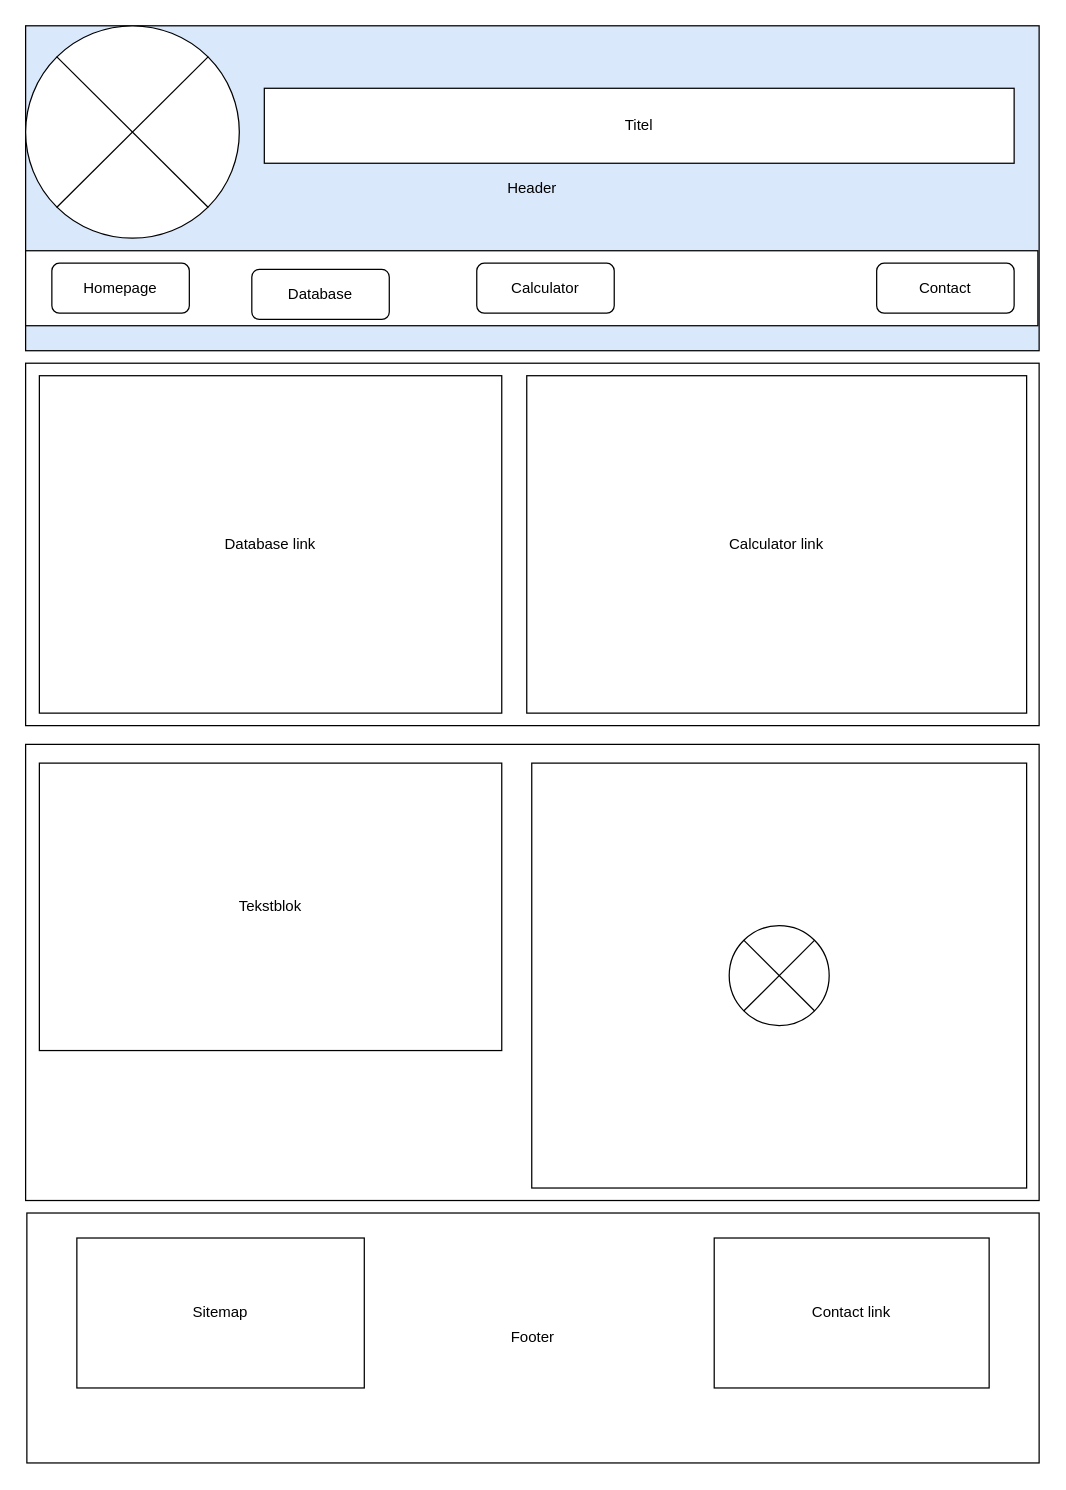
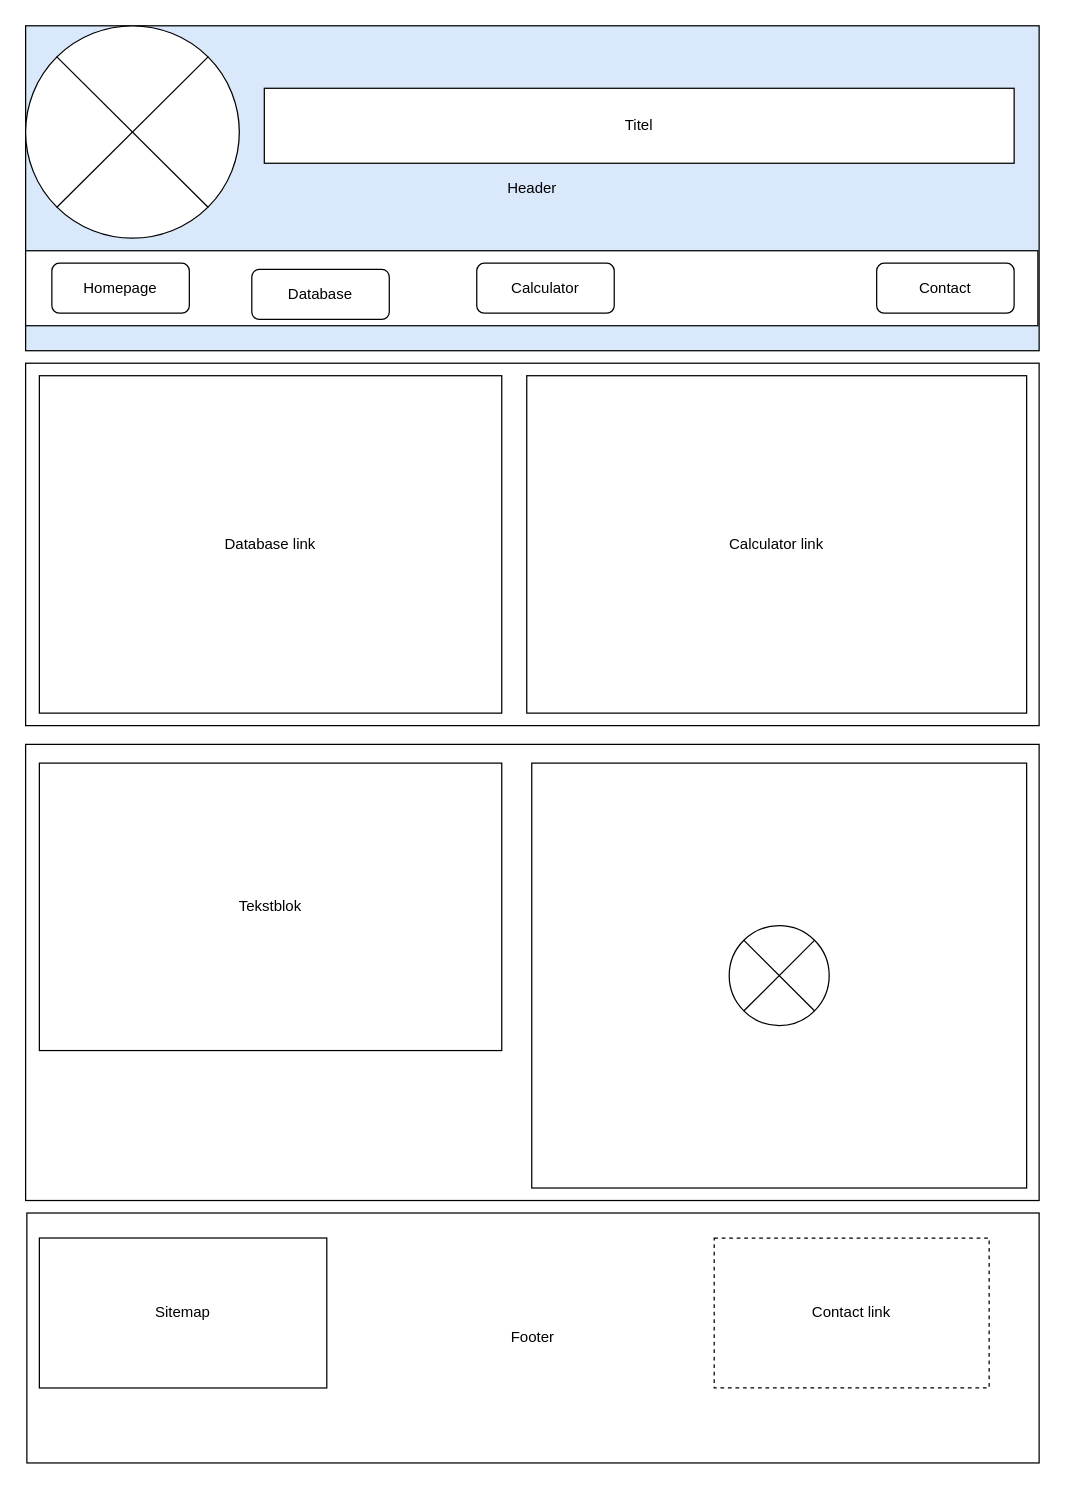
- <mxCell id="12" value="Sitemap" style="rounded=0;whiteSpace=wrap;html=1;" parent="1" vertex="1"><mxGeometry x="61" y="990" width="230" height="120" as="geometry" /></mxCell>
+ <mxCell id="12" value="Sitemap" style="rounded=0;whiteSpace=wrap;html=1;" parent="1" vertex="1"><mxGeometry x="31" y="990" width="230" height="120" as="geometry" /></mxCell>
- <mxCell id="13" value="Contact link" style="rounded=0;whiteSpace=wrap;html=1;" parent="1" vertex="1"><mxGeometry x="571" y="990" width="220" height="120" as="geometry" /></mxCell>
+ <mxCell id="13" value="Contact link" style="rounded=0;whiteSpace=wrap;html=1;dashed=1;" parent="1" vertex="1"><mxGeometry x="571" y="990" width="220" height="120" as="geometry" /></mxCell>
